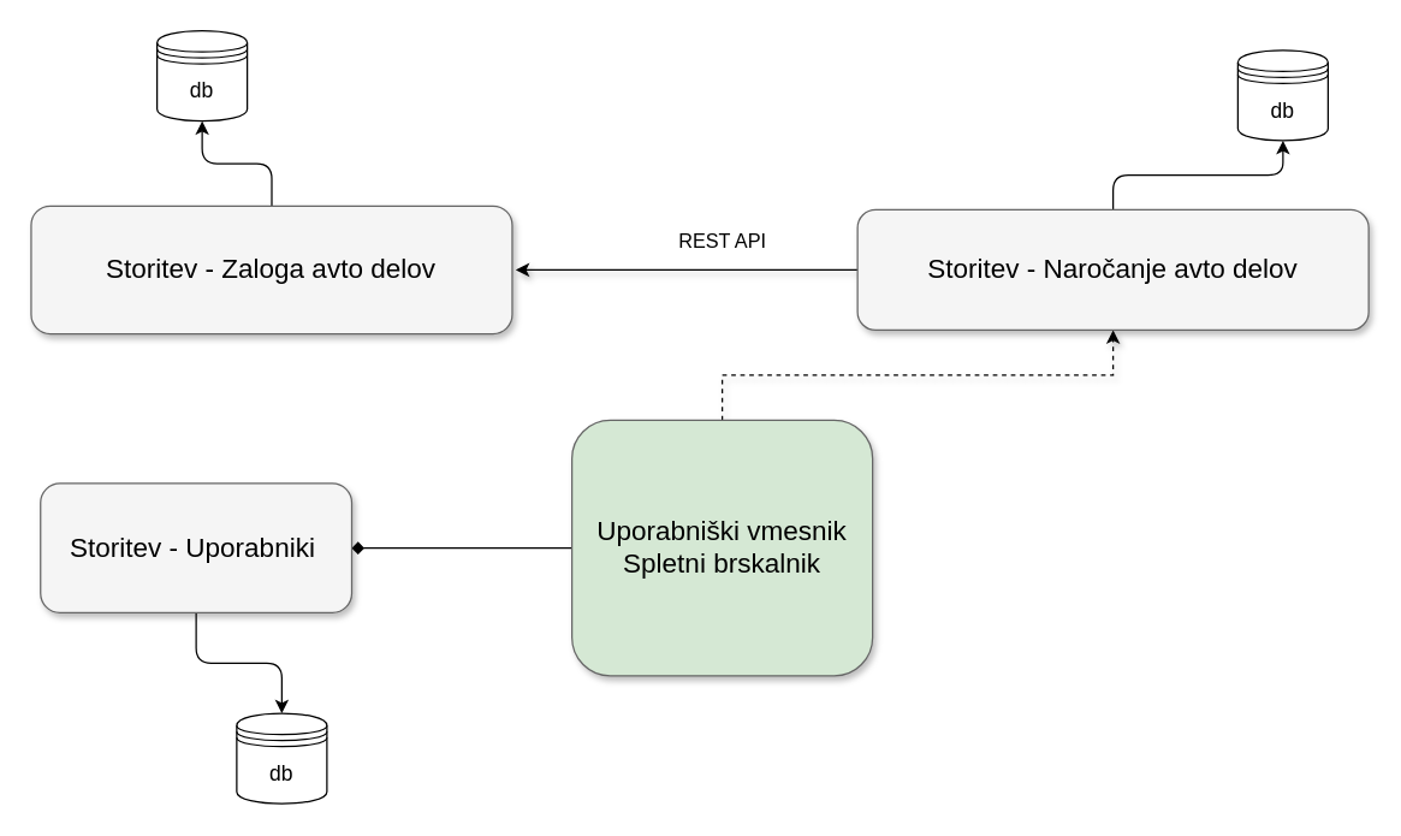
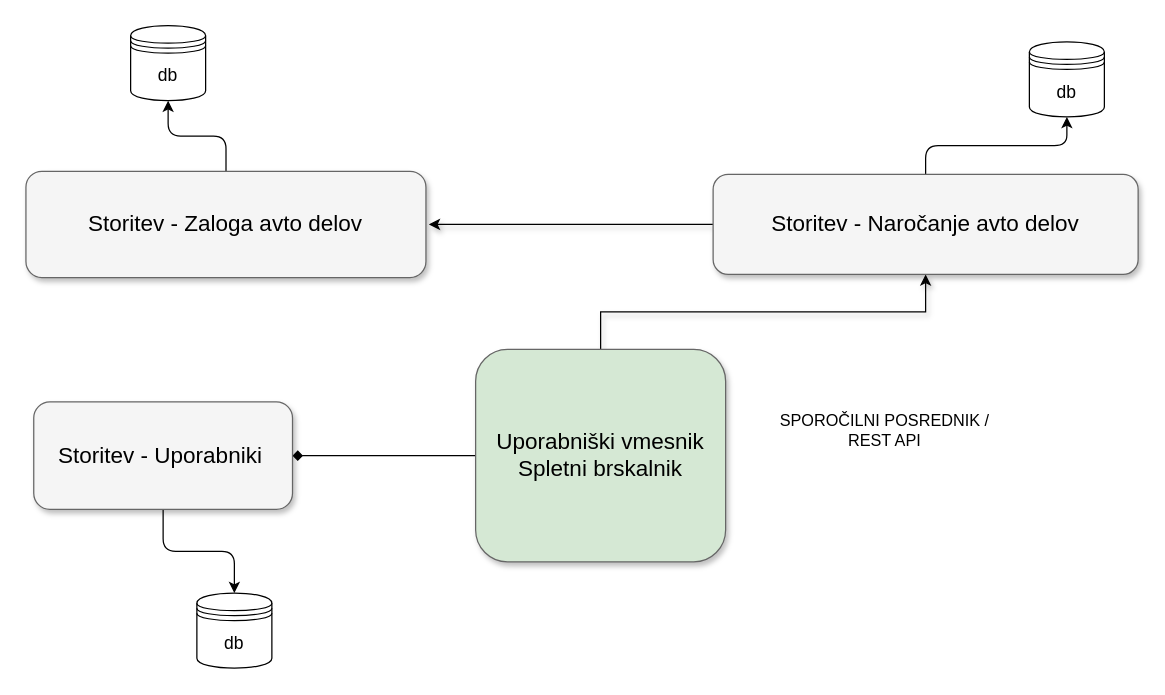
- <mxCell id="16" value="REST API" style="text;html=1;align=center;verticalAlign=middle;whiteSpace=wrap;rounded=1;fontSize=13;" vertex="1" parent="1"><mxGeometry x="439.5" y="145" width="81" height="30" as="geometry" /></mxCell>
- <mxCell id="2" style="edgeStyle=orthogonalEdgeStyle;rounded=0;hachureGap=4;orthogonalLoop=1;jettySize=auto;html=1;entryX=0.5;entryY=1;entryDx=0;entryDy=0;fontFamily=Architects Daughter;fontSource=https%3A%2F%2Ffonts.googleapis.com%2Fcss%3Ffamily%3DArchitects%2BDaughter;shadow=1;dashed=1;" edge="1" parent="1" source="4" target="7"><mxGeometry relative="1" as="geometry" /></mxCell>
+ <mxCell id="2" style="edgeStyle=orthogonalEdgeStyle;rounded=0;hachureGap=4;orthogonalLoop=1;jettySize=auto;html=1;entryX=0.5;entryY=1;entryDx=0;entryDy=0;fontFamily=Architects Daughter;fontSource=https%3A%2F%2Ffonts.googleapis.com%2Fcss%3Ffamily%3DArchitects%2BDaughter;shadow=1;" edge="1" parent="1" source="4" target="7"><mxGeometry relative="1" as="geometry" /></mxCell>
+ <mxCell id="15" value="SPOROČILNI POSREDNIK / REST API" style="text;html=1;align=center;verticalAlign=middle;whiteSpace=wrap;rounded=1;fontSize=13;" vertex="1" parent="1"><mxGeometry x="605" y="329" width="205" height="30" as="geometry" /></mxCell>
